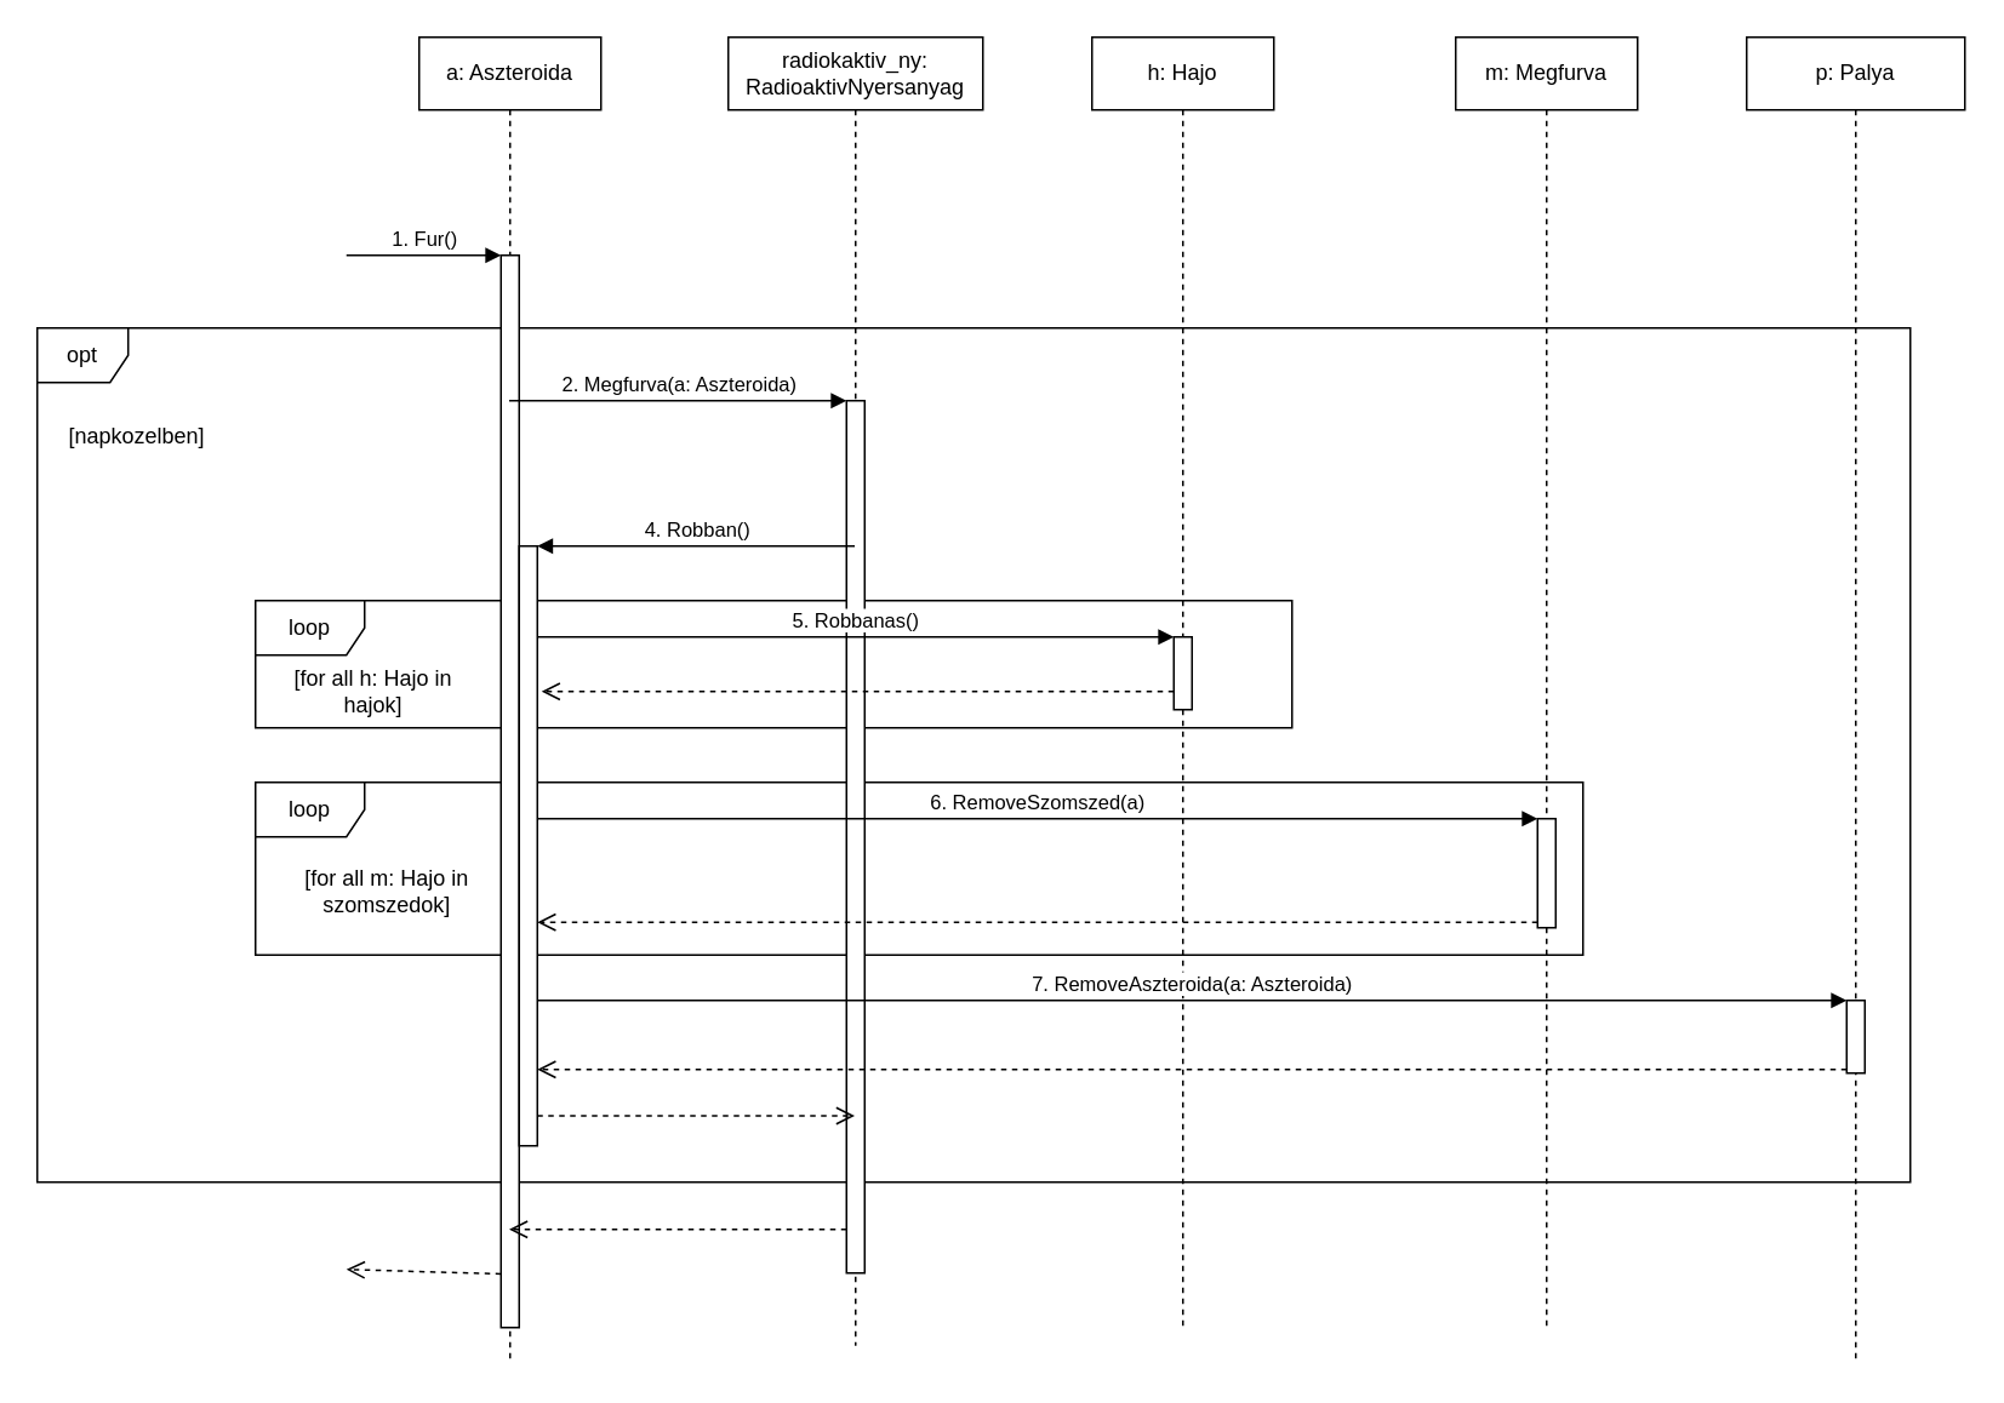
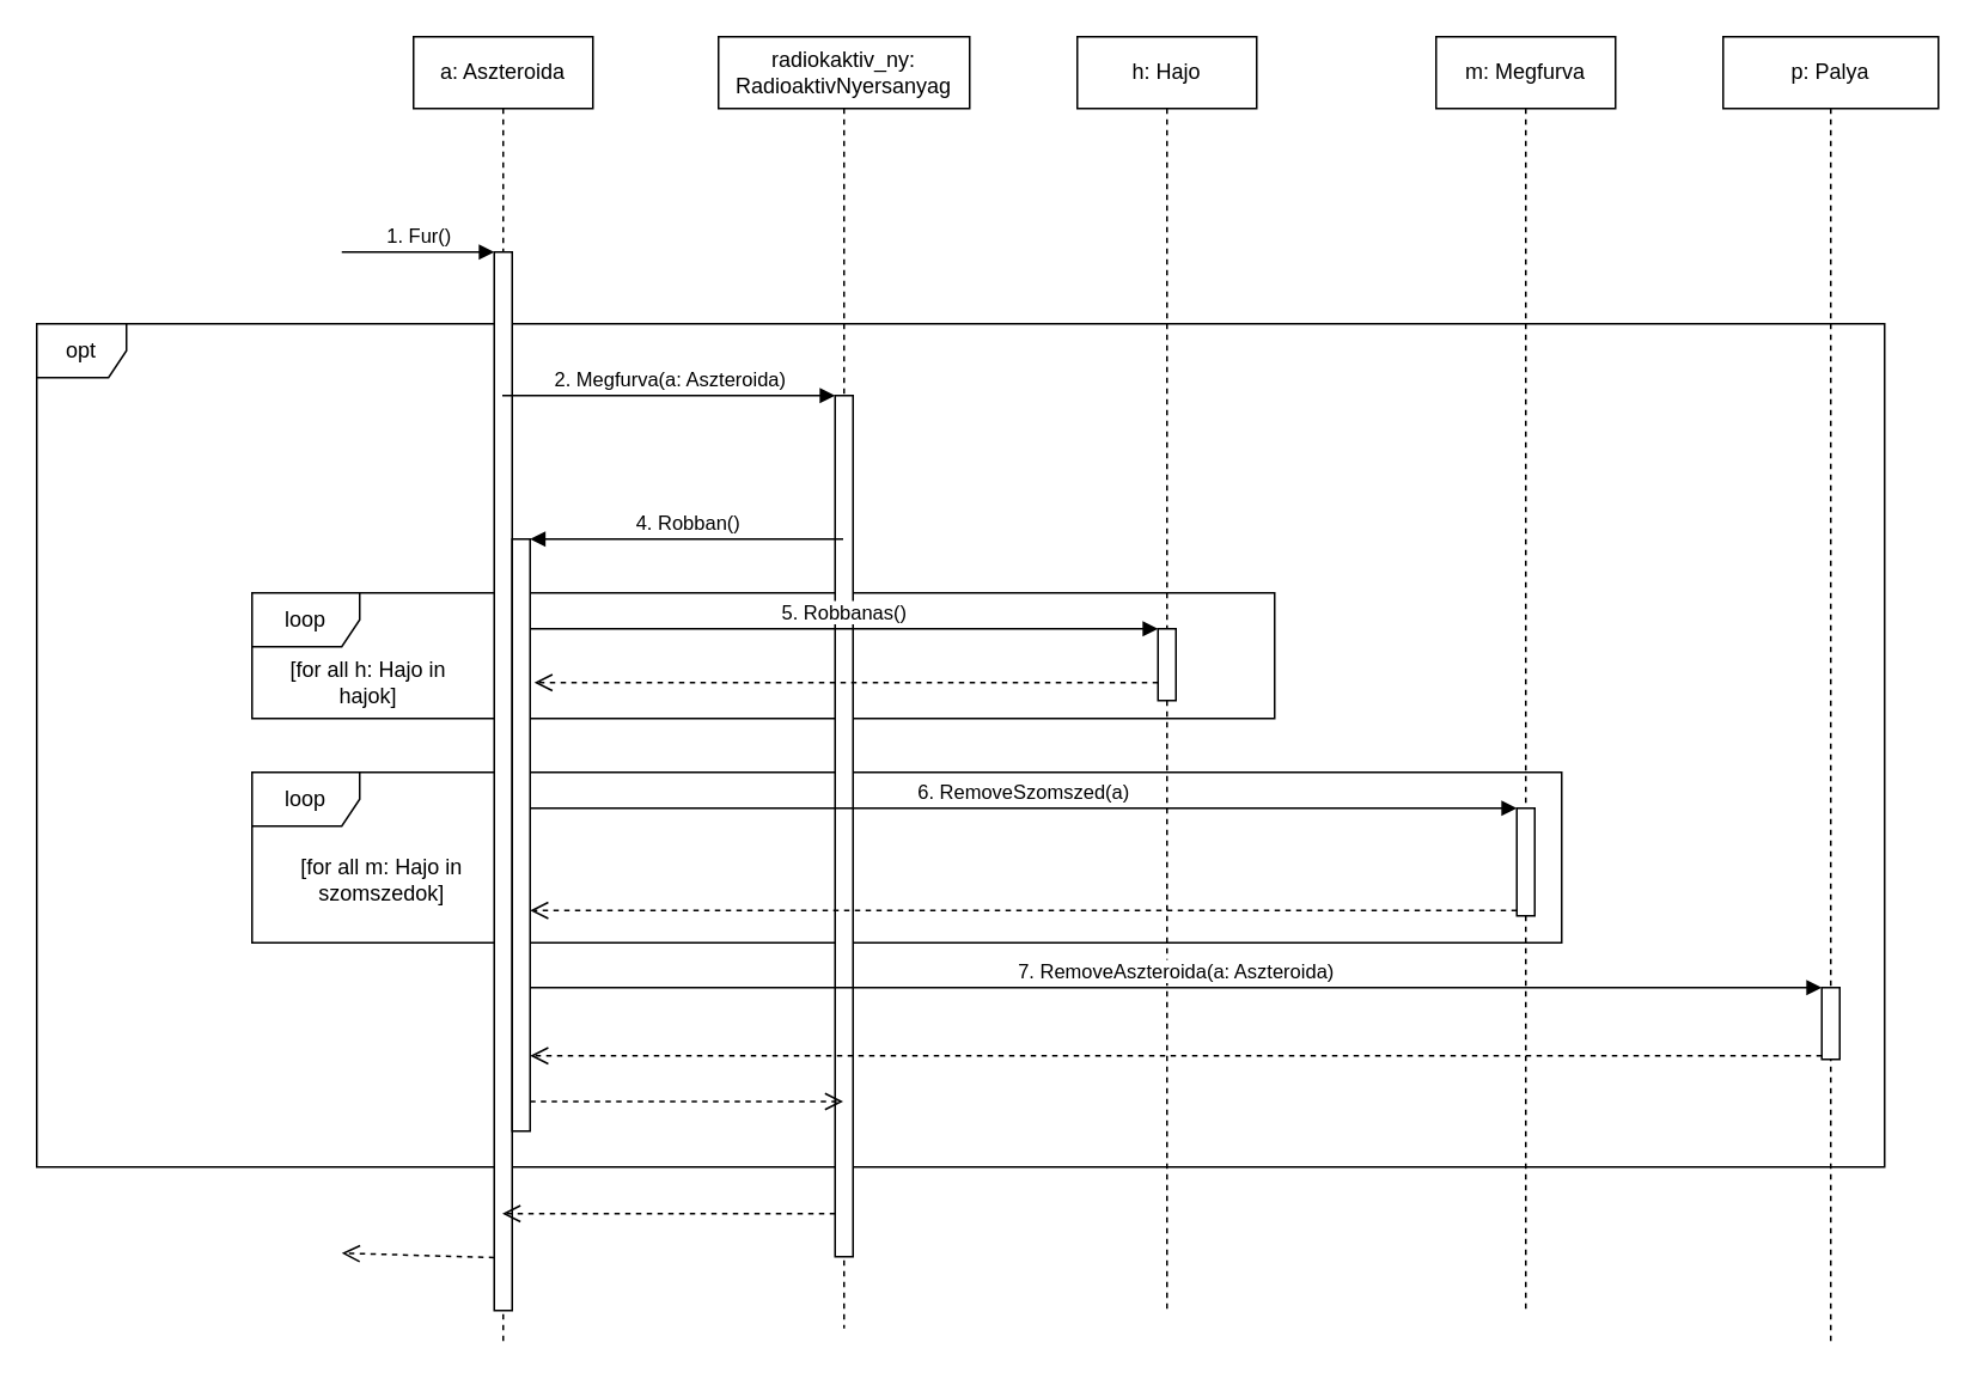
- <mxCell id="30" value="[napkozelben]" style="text;html=1;strokeColor=none;fillColor=none;align=center;verticalAlign=middle;whiteSpace=wrap;rounded=0;" parent="1" vertex="1"><mxGeometry x="20" y="230" width="110" height="20" as="geometry" /></mxCell>
